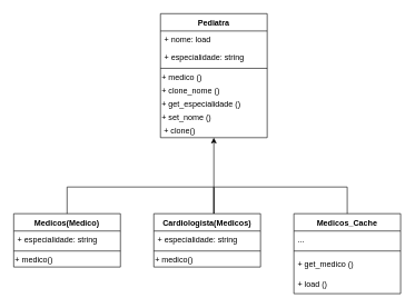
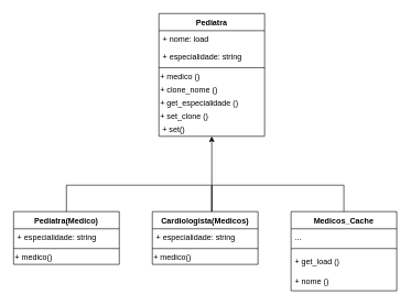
- <mxCell id="12" value="+ set_nome ()" style="text;html=1;align=left;verticalAlign=middle;resizable=0;points=[];autosize=1;strokeColor=none;fillColor=none;imageAlign=left;" parent="5" vertex="1"><mxGeometry y="146" width="160" height="20" as="geometry" /></mxCell>
+ <mxCell id="12" value="+ set_clone ()" style="text;html=1;align=left;verticalAlign=middle;resizable=0;points=[];autosize=1;strokeColor=none;fillColor=none;imageAlign=left;" parent="5" vertex="1"><mxGeometry y="146" width="160" height="20" as="geometry" /></mxCell>
- <mxCell id="13" value="&amp;nbsp;+ clone()" style="text;html=1;align=left;verticalAlign=middle;resizable=0;points=[];autosize=1;strokeColor=none;fillColor=none;imageAlign=left;" parent="5" vertex="1"><mxGeometry y="166" width="160" height="20" as="geometry" /></mxCell>
+ <mxCell id="13" value="&amp;nbsp;+ set()" style="text;html=1;align=left;verticalAlign=middle;resizable=0;points=[];autosize=1;strokeColor=none;fillColor=none;imageAlign=left;" parent="5" vertex="1"><mxGeometry y="166" width="160" height="20" as="geometry" /></mxCell>
- <mxCell id="14" value="Medicos(Medico)" style="swimlane;fontStyle=1;align=center;verticalAlign=top;childLayout=stackLayout;horizontal=1;startSize=26;horizontalStack=0;resizeParent=1;resizeParentMax=0;resizeLast=0;collapsible=1;marginBottom=0;" parent="1" vertex="1"><mxGeometry x="20" y="320" width="160" height="80" as="geometry" /></mxCell>
+ <mxCell id="14" value="Pediatra(Medico)" style="swimlane;fontStyle=1;align=center;verticalAlign=top;childLayout=stackLayout;horizontal=1;startSize=26;horizontalStack=0;resizeParent=1;resizeParentMax=0;resizeLast=0;collapsible=1;marginBottom=0;" parent="1" vertex="1"><mxGeometry x="20" y="320" width="160" height="80" as="geometry" /></mxCell>
- <mxCell id="25" value="+ get_medico ()" style="text;strokeColor=none;fillColor=none;align=left;verticalAlign=middle;spacingLeft=4;spacingRight=4;overflow=hidden;points=[[0,0.5],[1,0.5]];portConstraint=eastwest;rotatable=0;" parent="22" vertex="1"><mxGeometry y="60" width="160" height="30" as="geometry" /></mxCell>
+ <mxCell id="25" value="+ get_load ()" style="text;strokeColor=none;fillColor=none;align=left;verticalAlign=middle;spacingLeft=4;spacingRight=4;overflow=hidden;points=[[0,0.5],[1,0.5]];portConstraint=eastwest;rotatable=0;" parent="22" vertex="1"><mxGeometry y="60" width="160" height="30" as="geometry" /></mxCell>
- <mxCell id="26" value="+ load ()" style="text;strokeColor=none;fillColor=none;align=left;verticalAlign=middle;spacingLeft=4;spacingRight=4;overflow=hidden;points=[[0,0.5],[1,0.5]];portConstraint=eastwest;rotatable=0;" parent="22" vertex="1"><mxGeometry y="90" width="160" height="30" as="geometry" /></mxCell>
+ <mxCell id="26" value="+ nome ()" style="text;strokeColor=none;fillColor=none;align=left;verticalAlign=middle;spacingLeft=4;spacingRight=4;overflow=hidden;points=[[0,0.5],[1,0.5]];portConstraint=eastwest;rotatable=0;" parent="22" vertex="1"><mxGeometry y="90" width="160" height="30" as="geometry" /></mxCell>
